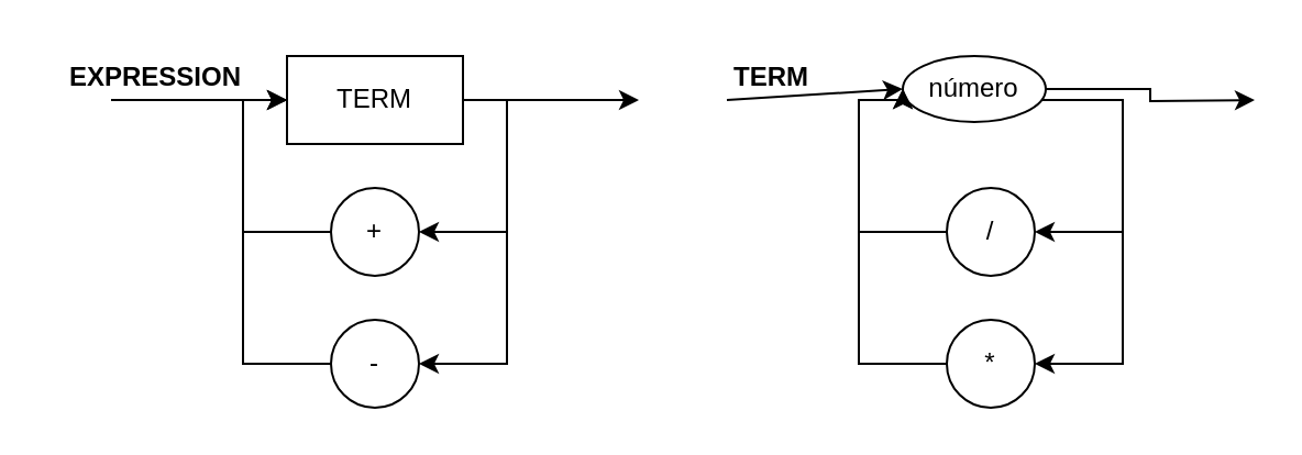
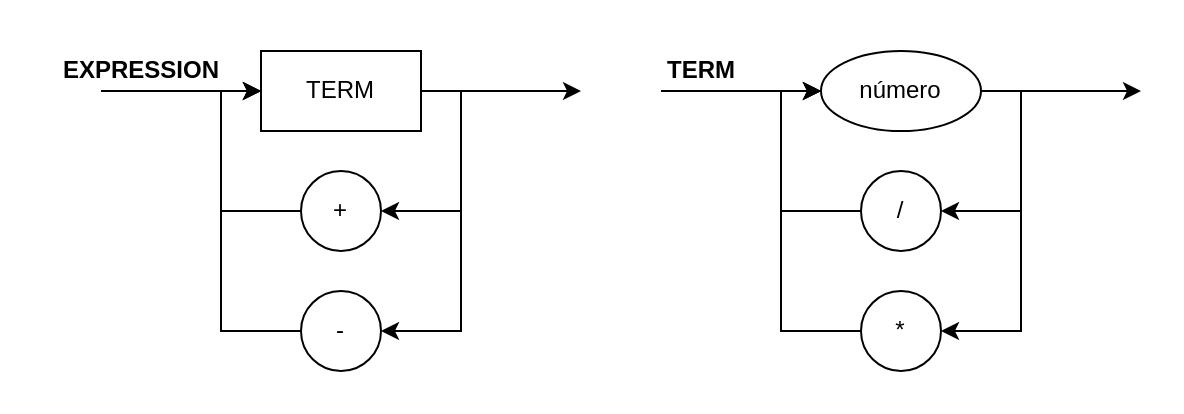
- <mxCell id="5" value="número" style="ellipse;whiteSpace=wrap;html=1;" vertex="1" parent="1"><mxGeometry x="410" y="25" width="65" height="30" as="geometry" /></mxCell>
+ <mxCell id="5" value="número" style="ellipse;whiteSpace=wrap;html=1;" vertex="1" parent="1"><mxGeometry x="410" y="25" width="80" height="40" as="geometry" /></mxCell>
